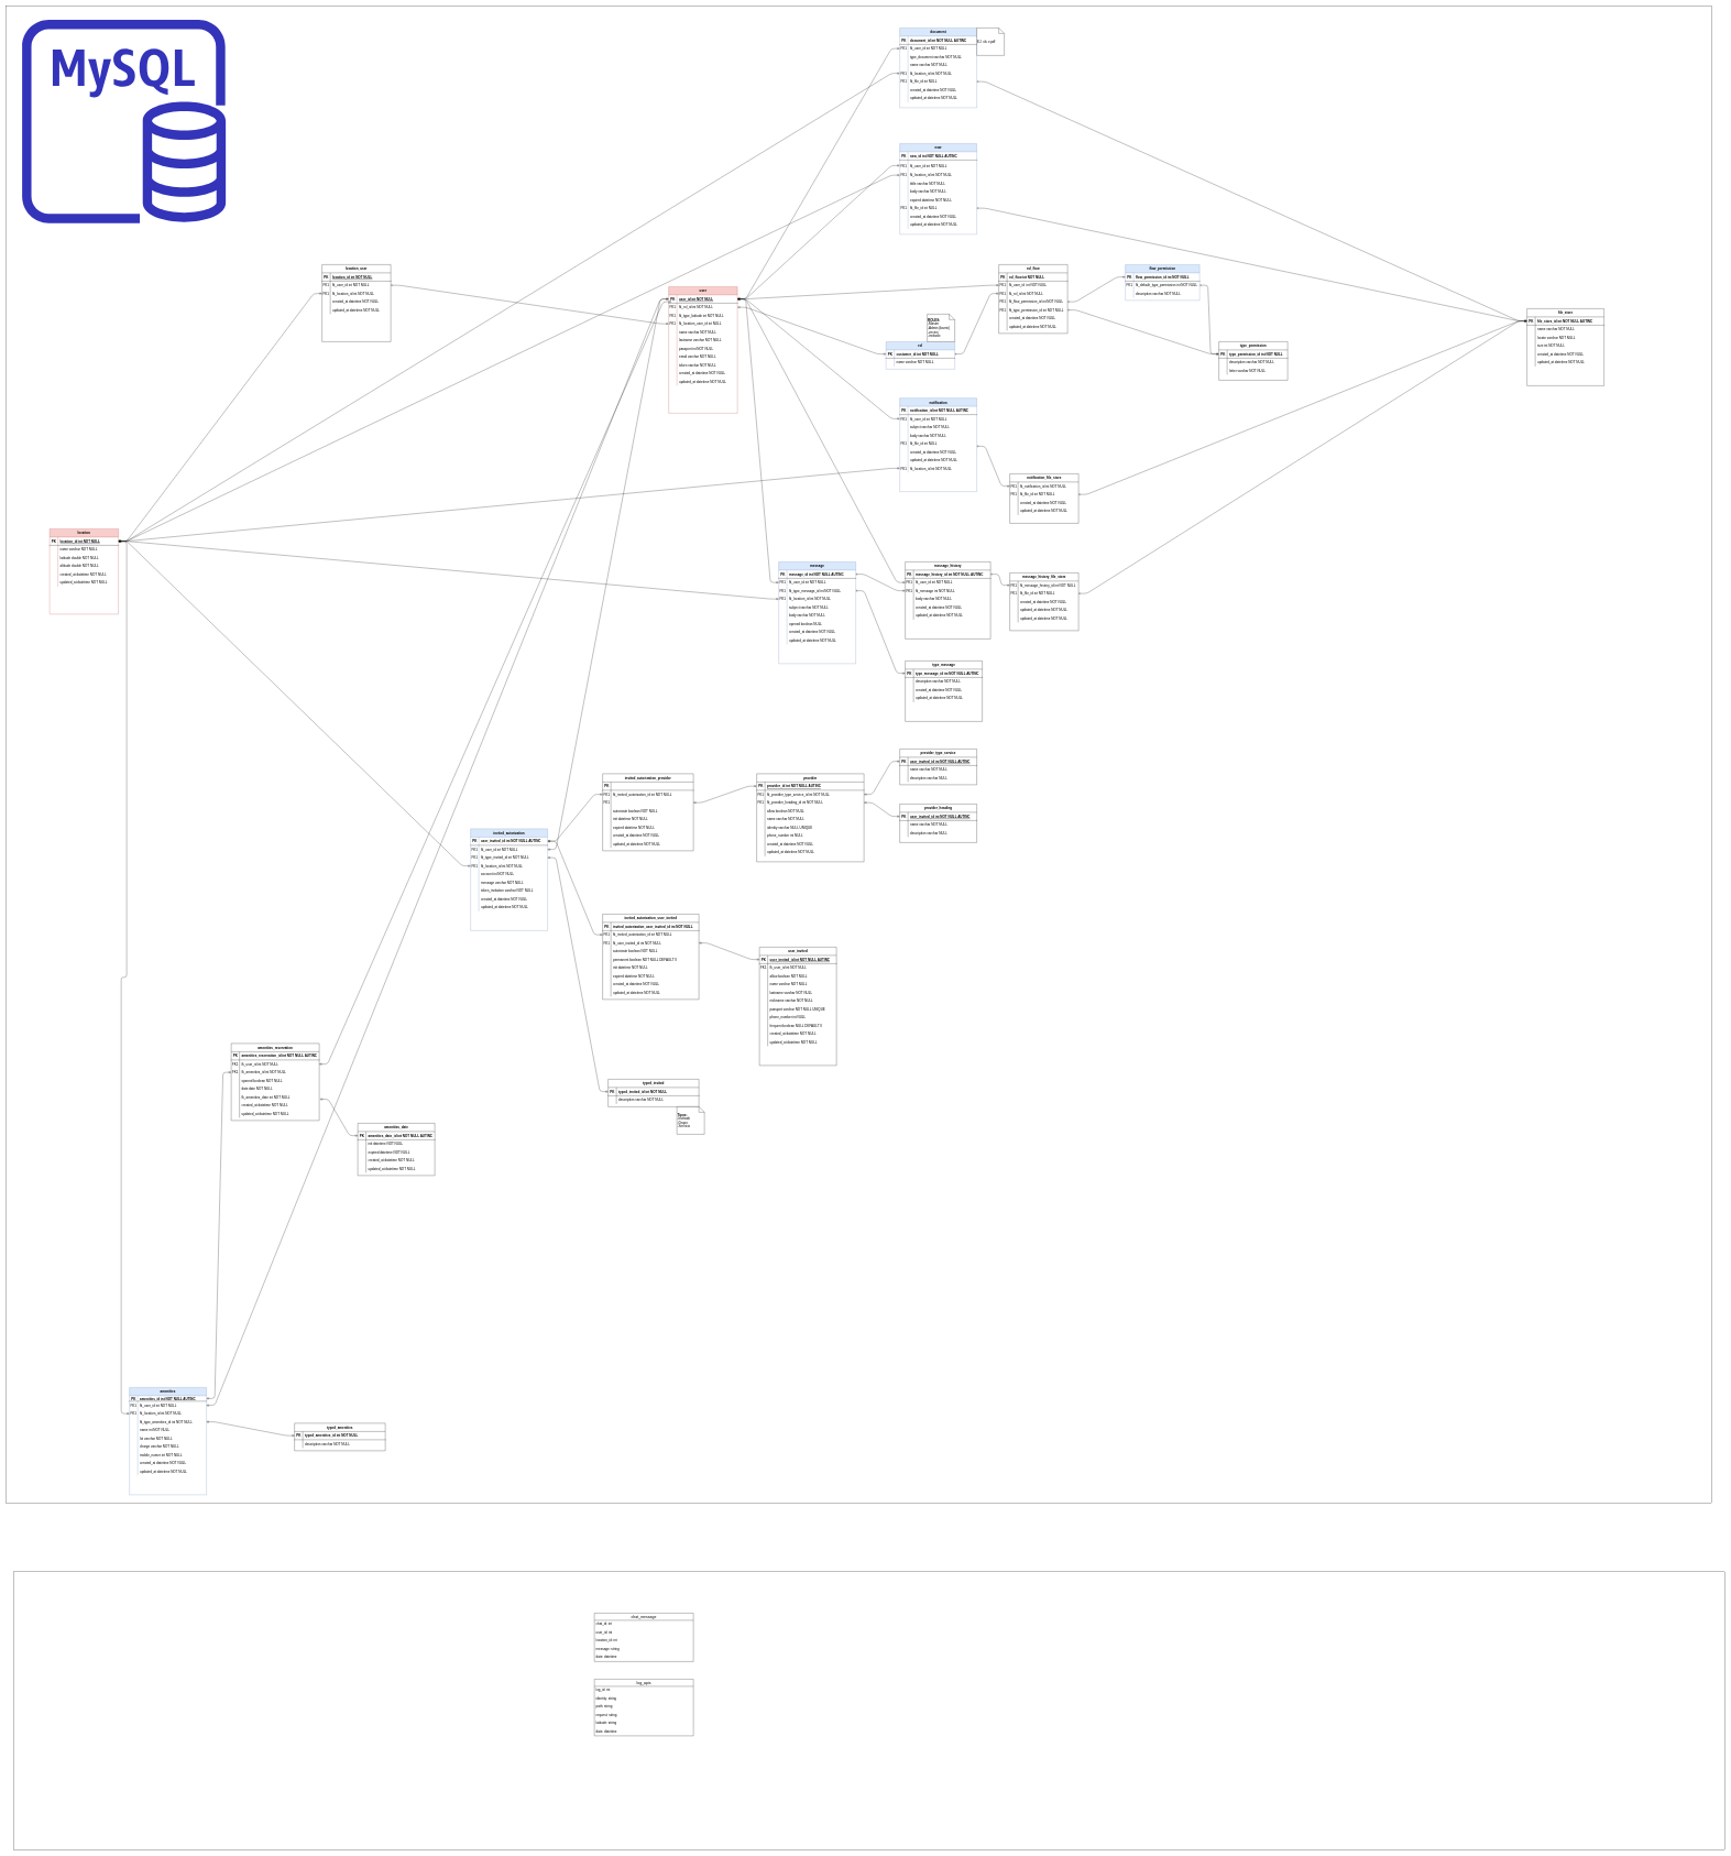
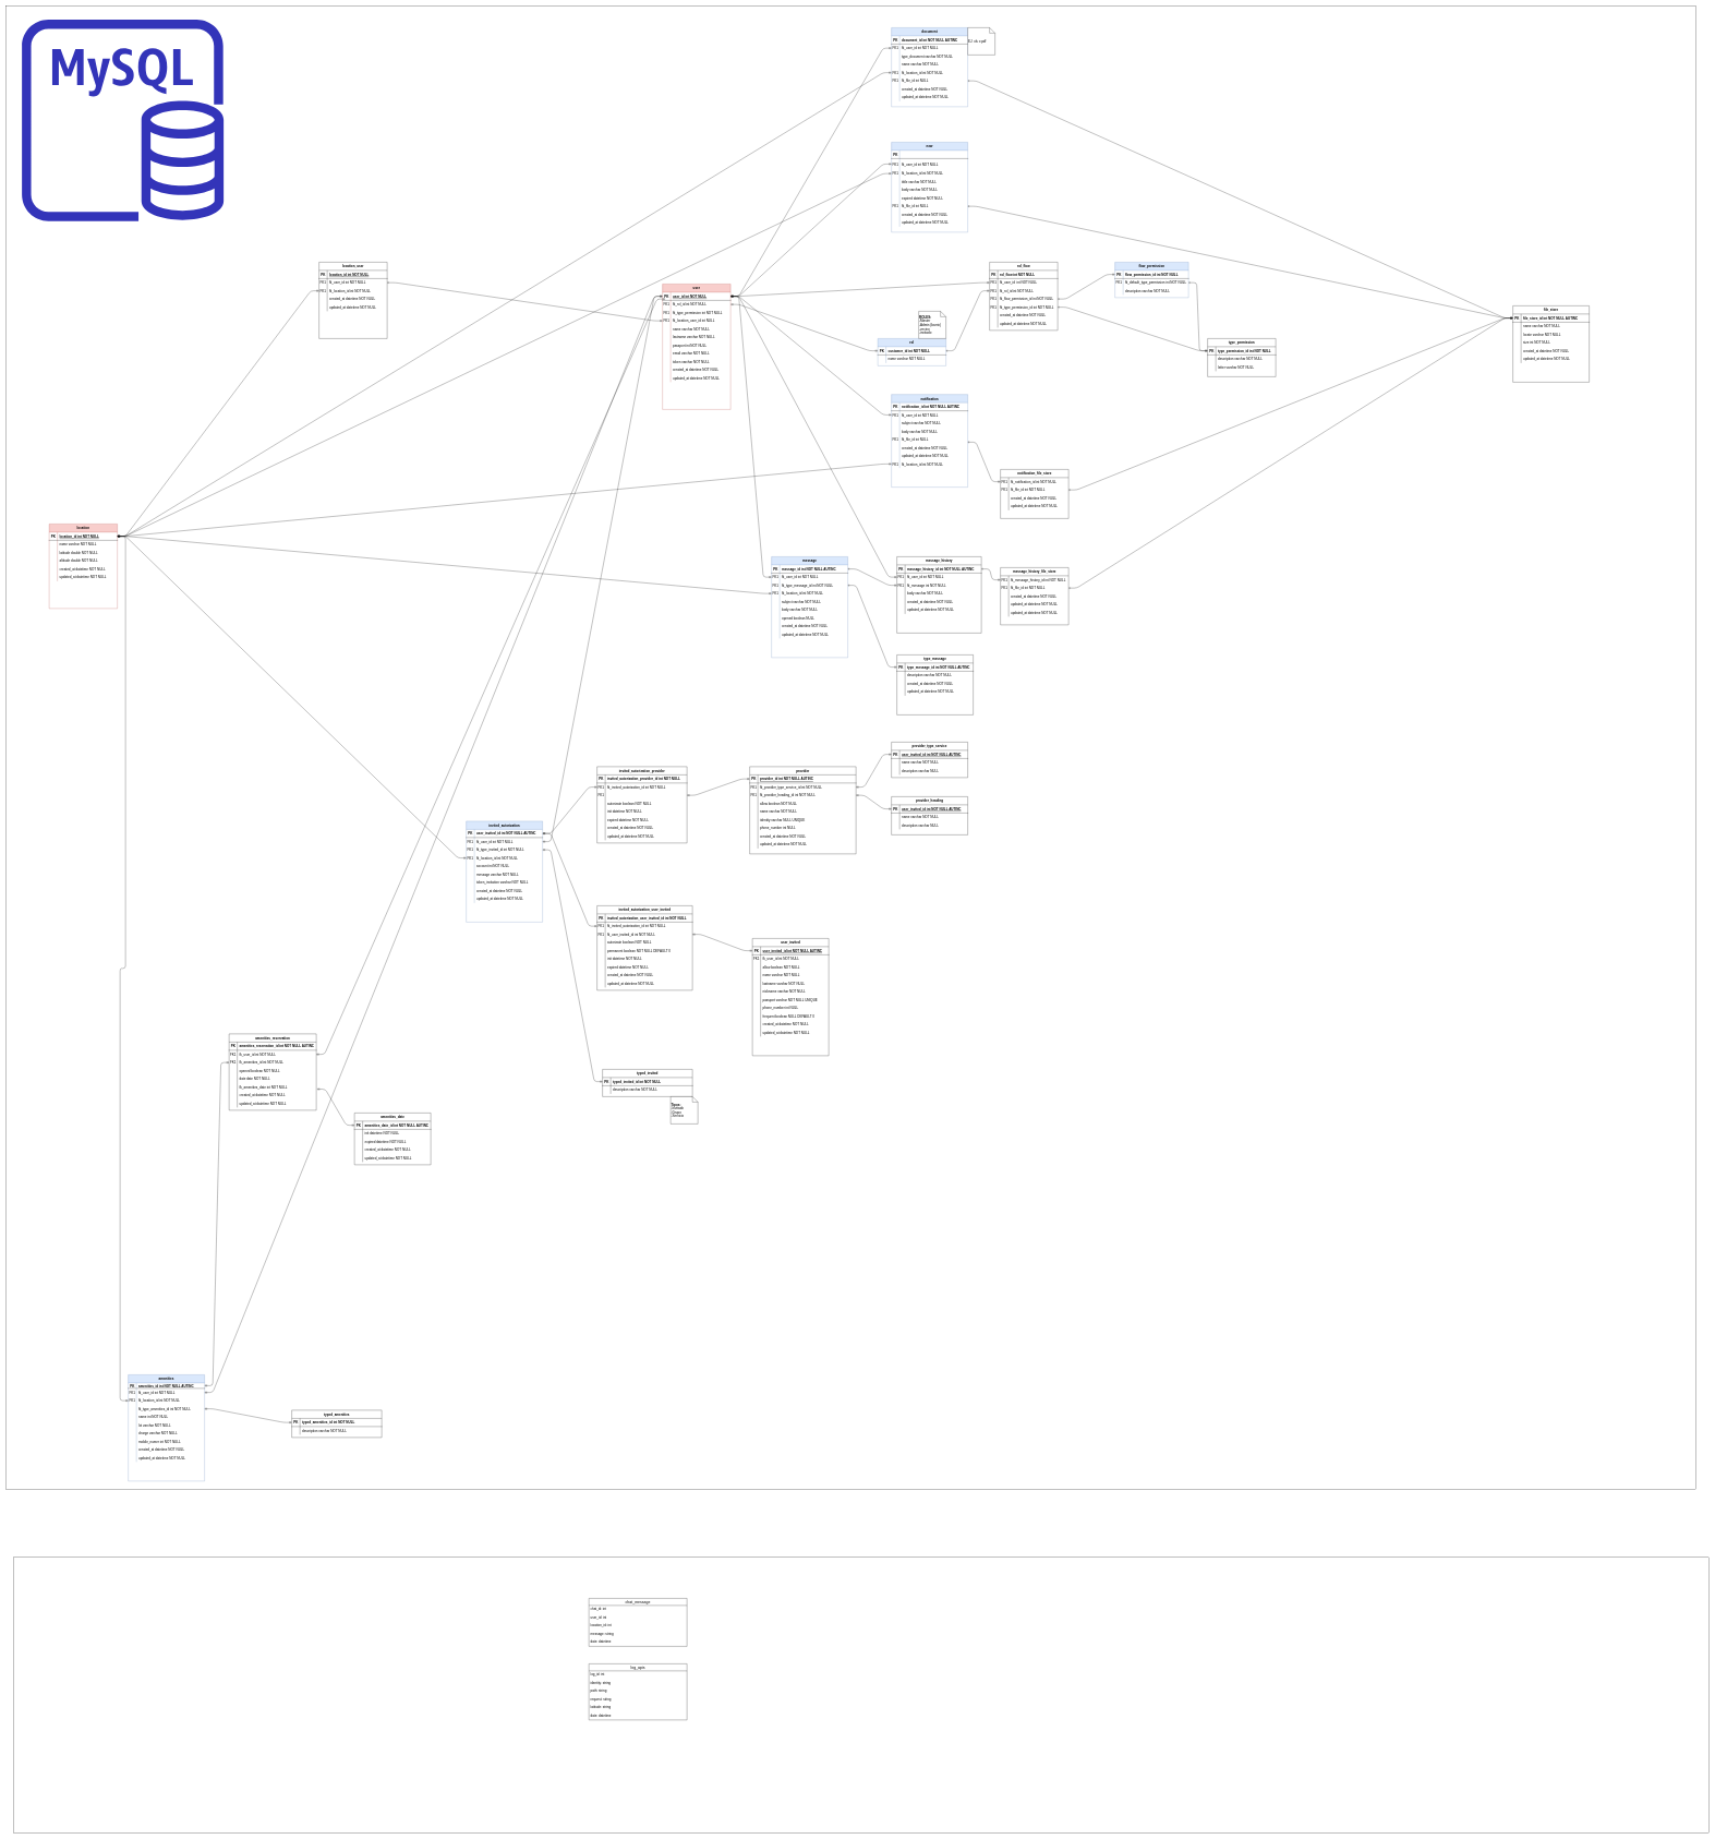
- <mxCell id="186" value="new_id int NOT NULL AUTINC" style="shape=partialRectangle;overflow=hidden;connectable=0;fillColor=none;top=0;left=0;bottom=0;right=0;align=left;spacingLeft=6;fontStyle=1;" parent="184" vertex="1"><mxGeometry x="30" width="250" height="30" as="geometry" /></mxCell>
- <mxCell id="269" value="fk_type_latitude int NOT NULL" style="shape=partialRectangle;overflow=hidden;connectable=0;fillColor=none;top=0;left=0;bottom=0;right=0;align=left;spacingLeft=6;" parent="267" vertex="1"><mxGeometry x="30" width="220" height="30" as="geometry" /></mxCell>
+ <mxCell id="269" value="fk_type_permission int NOT NULL" style="shape=partialRectangle;overflow=hidden;connectable=0;fillColor=none;top=0;left=0;bottom=0;right=0;align=left;spacingLeft=6;" parent="267" vertex="1"><mxGeometry x="30" width="220" height="30" as="geometry" /></mxCell>
+ <mxCell id="437" value="invited_autorization_provider_id int NOT NULL " style="shape=partialRectangle;overflow=hidden;connectable=0;fillColor=none;top=0;left=0;bottom=0;right=0;align=left;spacingLeft=6;fontStyle=1;" parent="435" vertex="1"><mxGeometry x="30" width="300" height="30" as="geometry" /></mxCell>
